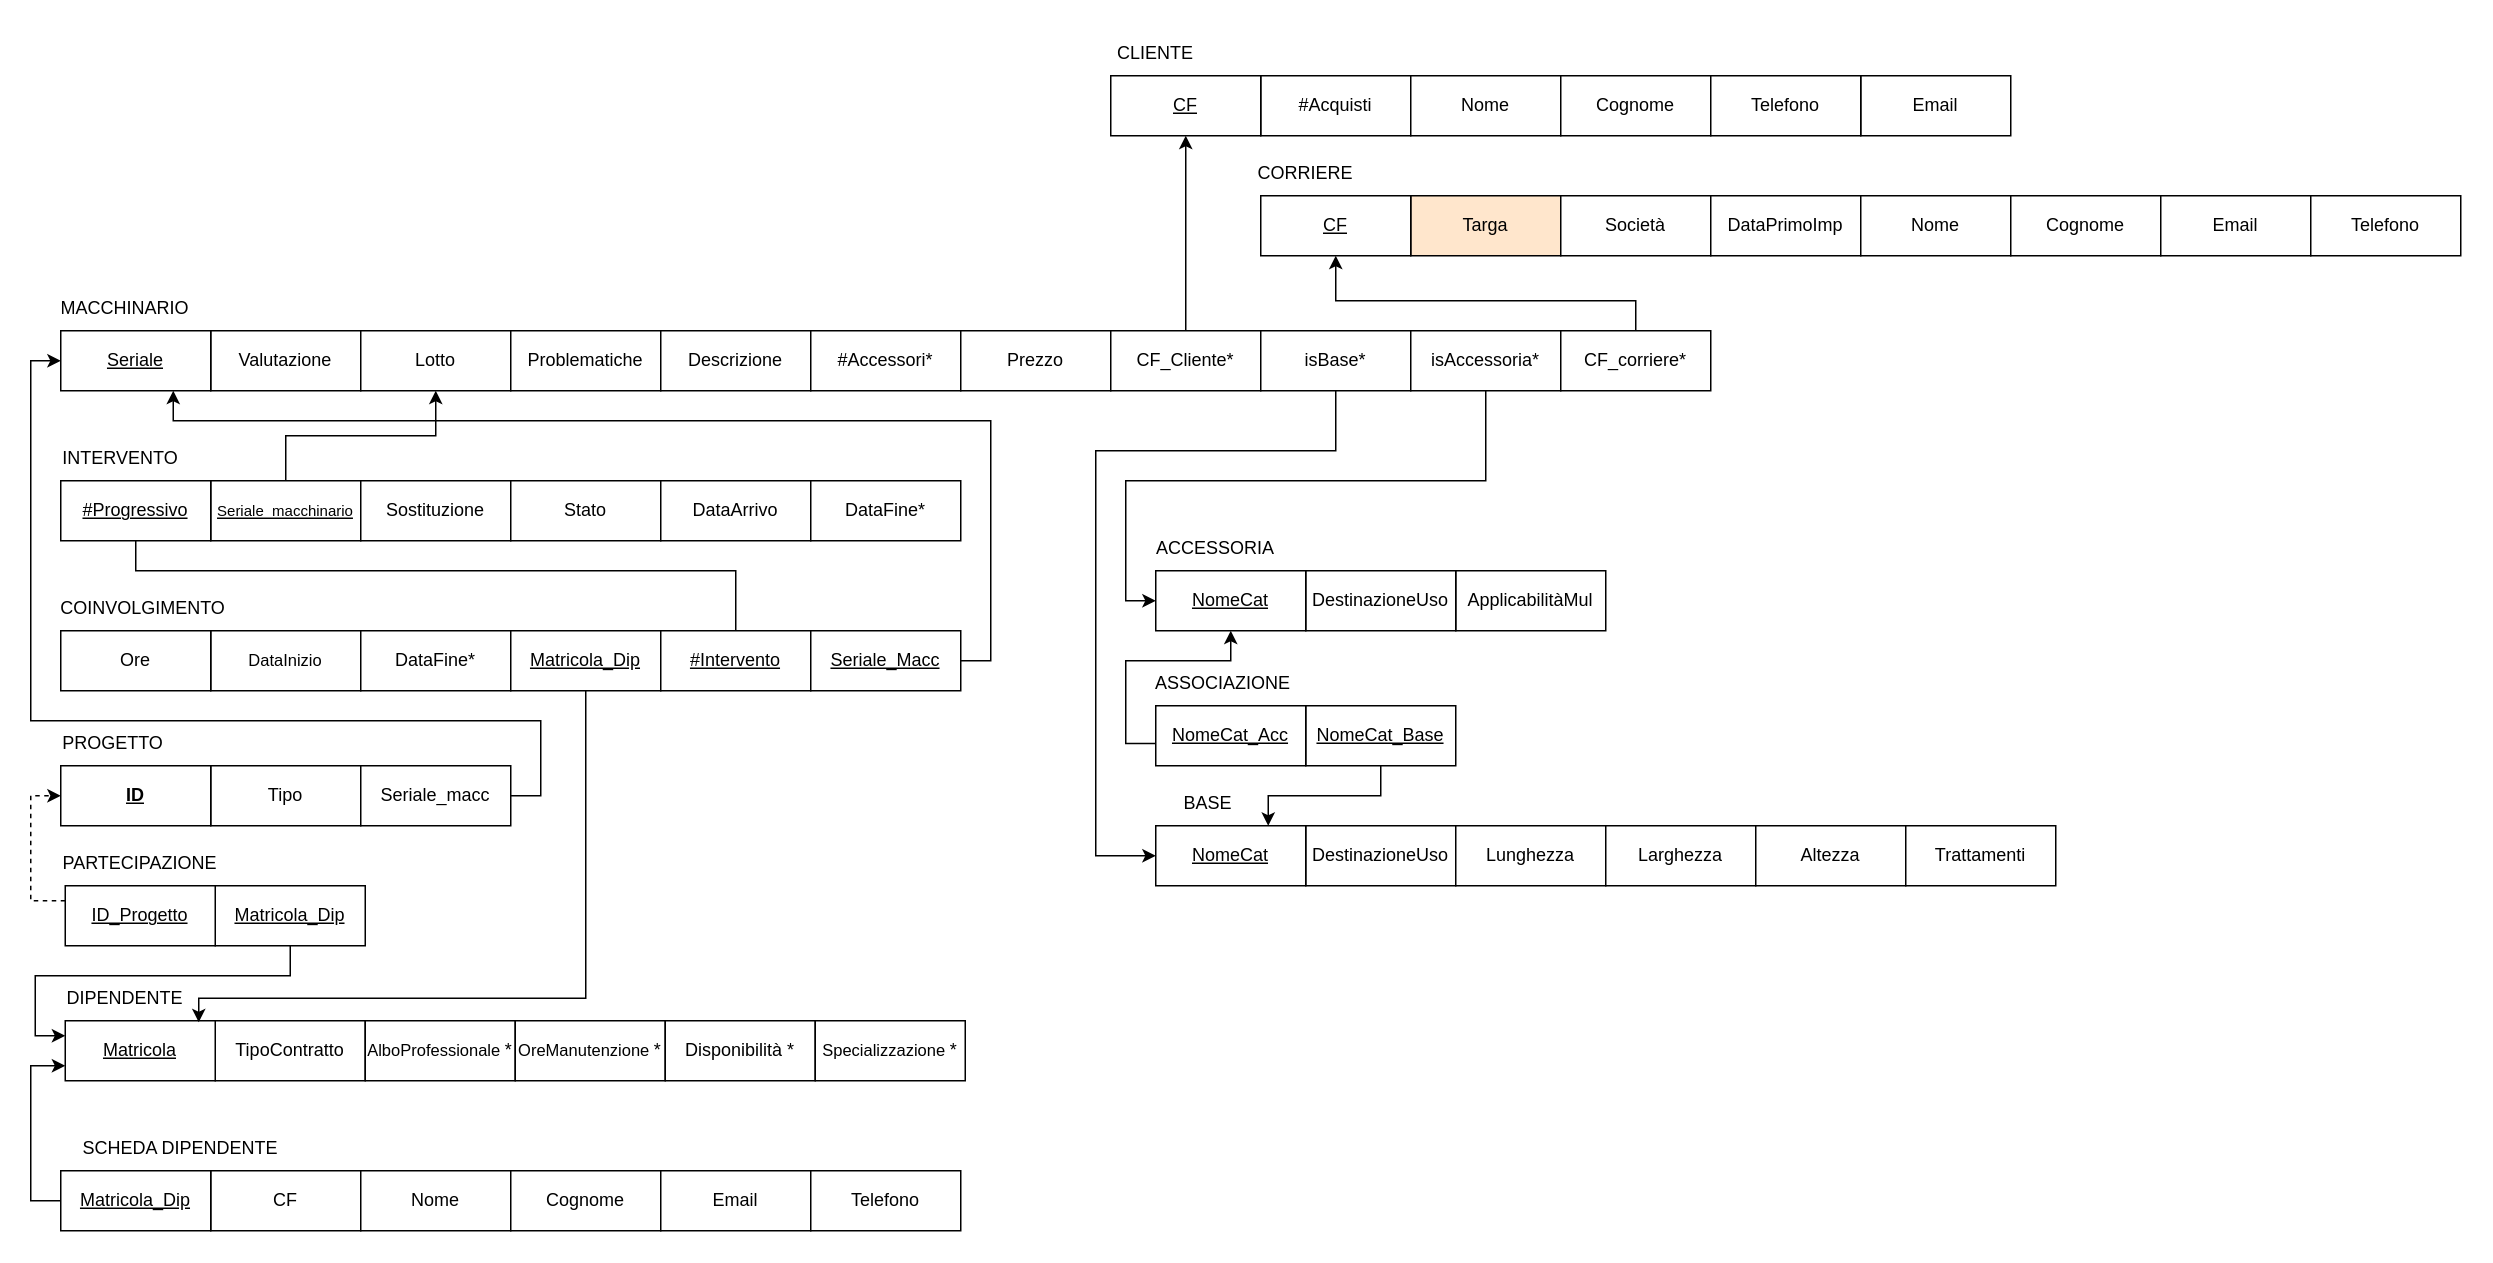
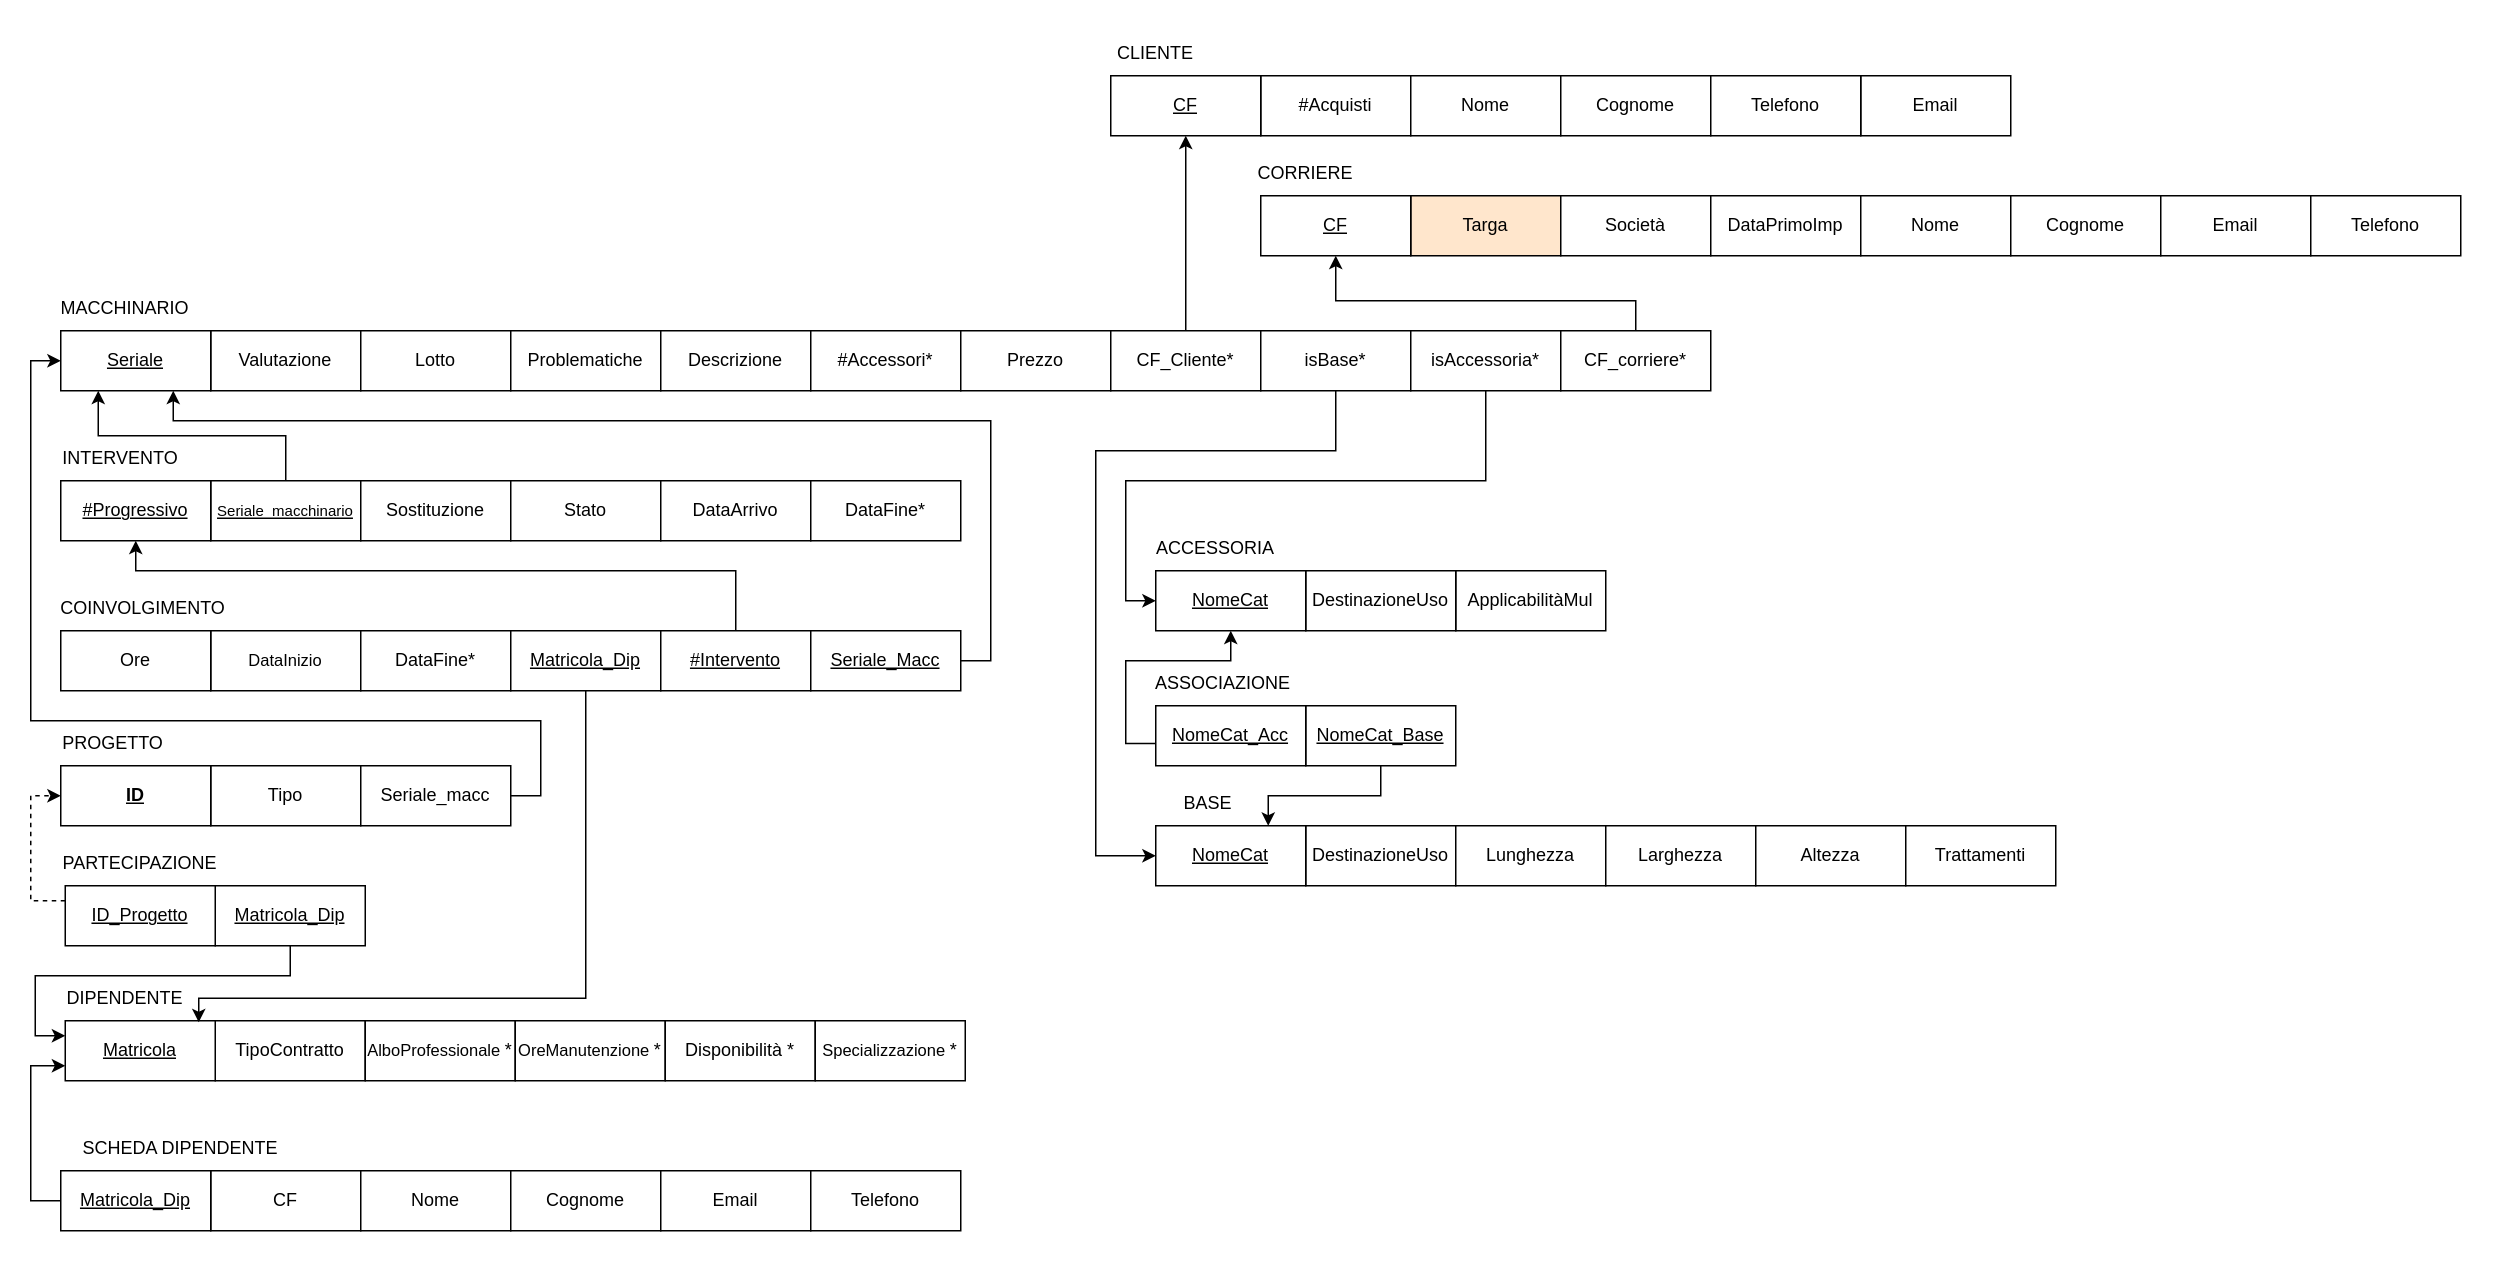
- <mxCell id="33" style="edgeStyle=orthogonalEdgeStyle;rounded=0;orthogonalLoop=1;jettySize=auto;html=1;" edge="1" parent="1" source="34" target="5"><mxGeometry relative="1" as="geometry" /></mxCell>
+ <mxCell id="33" style="edgeStyle=orthogonalEdgeStyle;rounded=0;orthogonalLoop=1;jettySize=auto;html=1;entryX=0.25;entryY=1;entryDx=0;entryDy=0;" edge="1" parent="1" source="34" target="3"><mxGeometry relative="1" as="geometry" /></mxCell>
- <mxCell id="84" style="edgeStyle=orthogonalEdgeStyle;rounded=0;orthogonalLoop=1;jettySize=auto;html=1;entryX=0.5;entryY=1;entryDx=0;entryDy=0;endArrow=none;" edge="1" parent="1" source="85" target="35"><mxGeometry relative="1" as="geometry"><Array as="points"><mxPoint x="490" y="380" /><mxPoint x="90" y="380" /></Array></mxGeometry></mxCell>
+ <mxCell id="84" style="edgeStyle=orthogonalEdgeStyle;rounded=0;orthogonalLoop=1;jettySize=auto;html=1;entryX=0.5;entryY=1;entryDx=0;entryDy=0;" edge="1" parent="1" source="85" target="35"><mxGeometry relative="1" as="geometry"><Array as="points"><mxPoint x="490" y="380" /><mxPoint x="90" y="380" /></Array></mxGeometry></mxCell>
